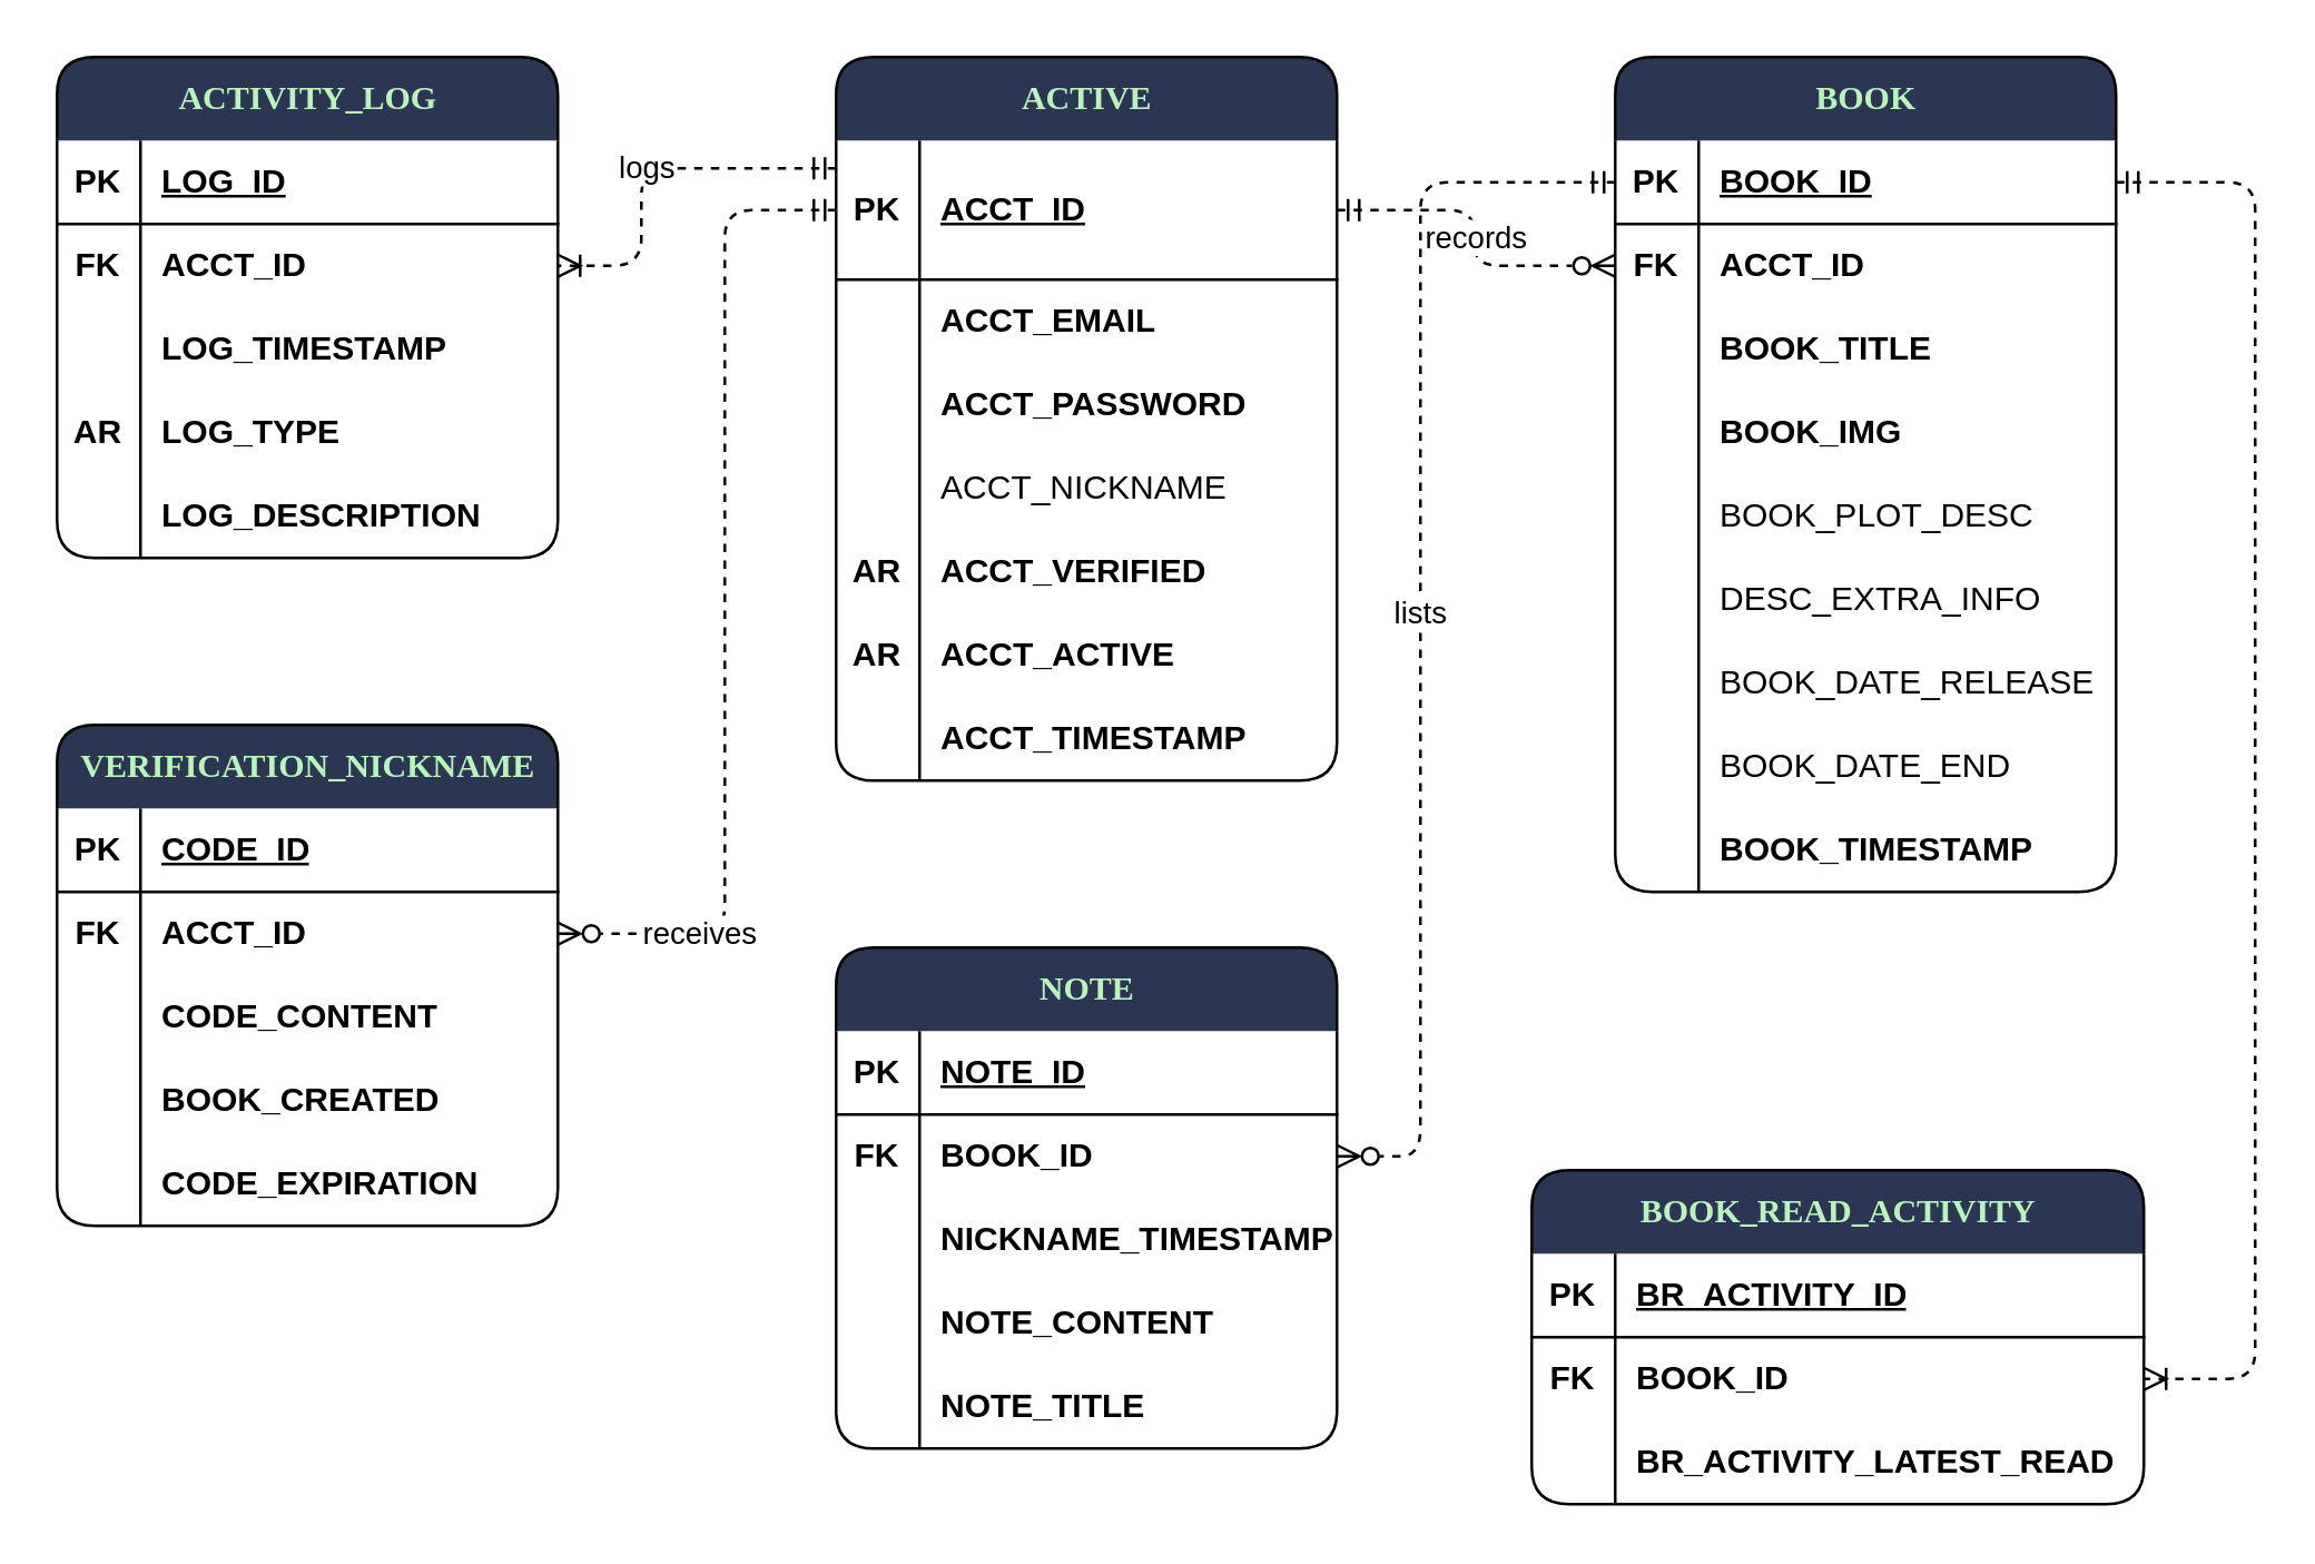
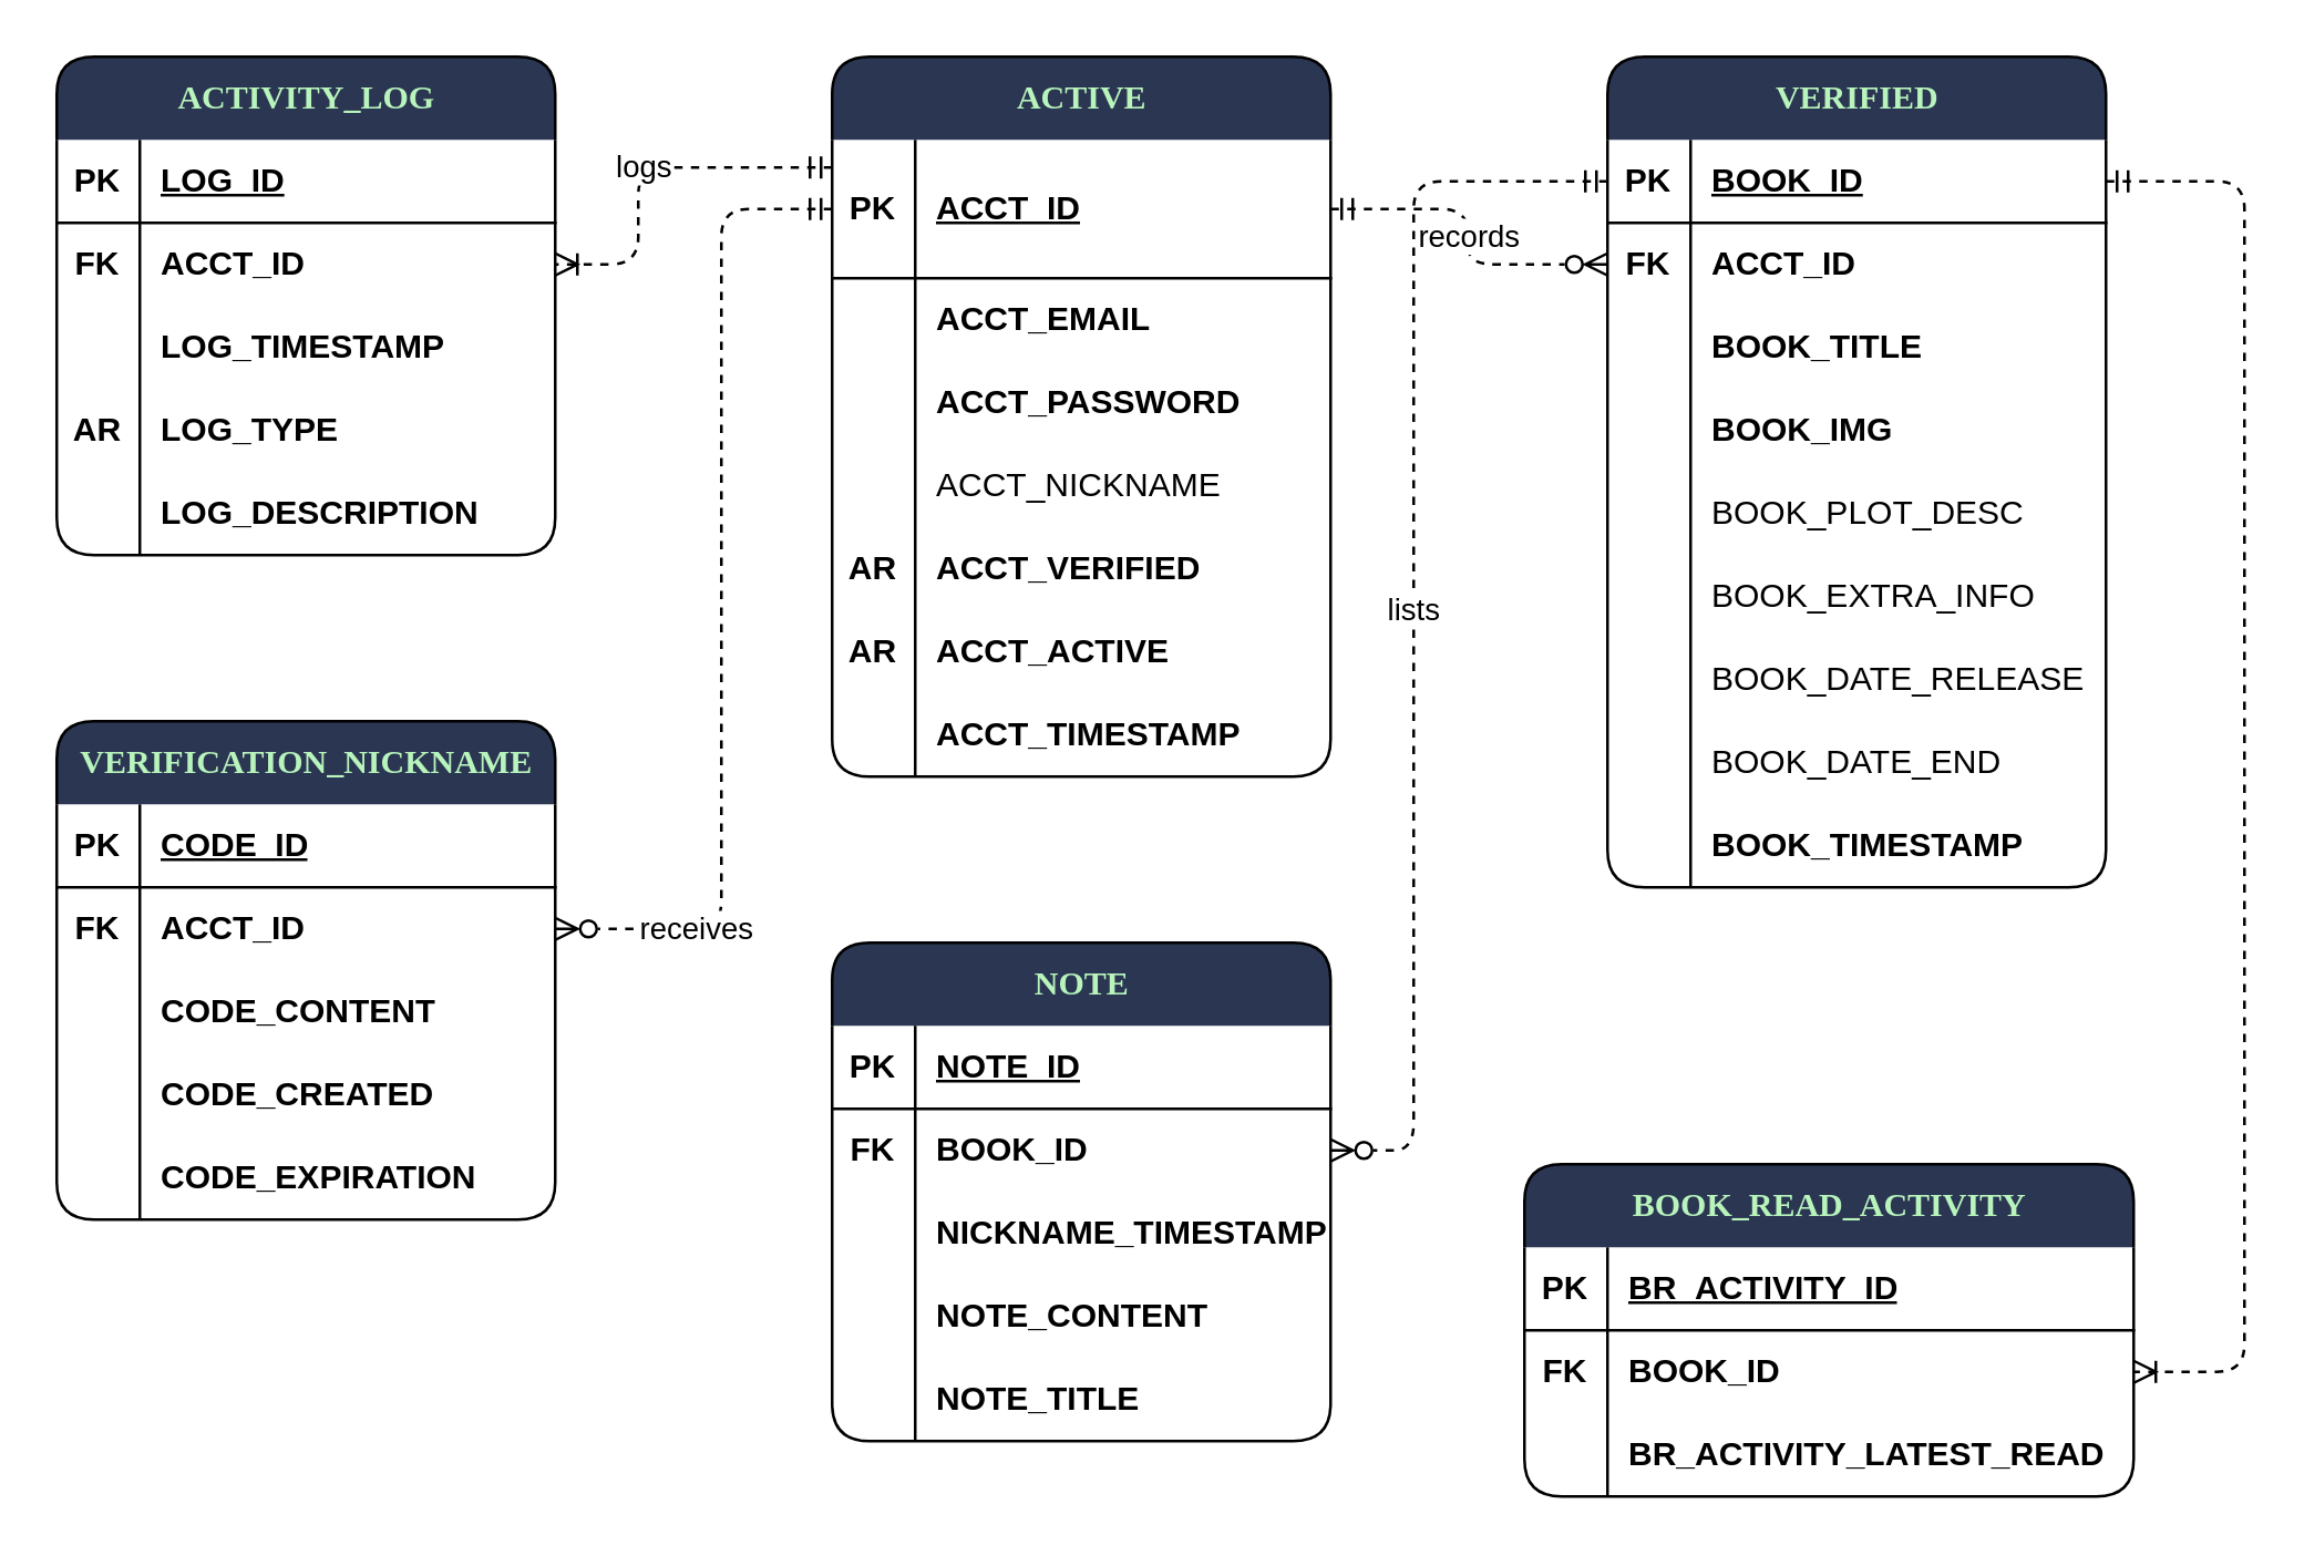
- <mxCell id="56" value="BOOK" style="shape=table;startSize=30;container=1;collapsible=1;childLayout=tableLayout;fixedRows=1;rowLines=0;fontStyle=1;align=center;resizeLast=1;html=1;fillColor=#2A3652;fontColor=#B8F4BC;labelBackgroundColor=none;labelBorderColor=none;swimlaneFillColor=none;rounded=1;shadow=0;fillStyle=solid;swimlaneLine=0;fontFamily=Poppins;fontSource=https%3A%2F%2Ffonts.googleapis.com%2Fcss%3Ffamily%3DPoppins;" parent="1" vertex="1"><mxGeometry x="580" y="20" width="180" height="300" as="geometry" /></mxCell>
+ <mxCell id="56" value="VERIFIED" style="shape=table;startSize=30;container=1;collapsible=1;childLayout=tableLayout;fixedRows=1;rowLines=0;fontStyle=1;align=center;resizeLast=1;html=1;fillColor=#2A3652;fontColor=#B8F4BC;labelBackgroundColor=none;labelBorderColor=none;swimlaneFillColor=none;rounded=1;shadow=0;fillStyle=solid;swimlaneLine=0;fontFamily=Poppins;fontSource=https%3A%2F%2Ffonts.googleapis.com%2Fcss%3Ffamily%3DPoppins;" parent="1" vertex="1"><mxGeometry x="580" y="20" width="180" height="300" as="geometry" /></mxCell>
- <mxCell id="74" value="DESC_EXTRA_INFO" style="shape=partialRectangle;connectable=0;fillColor=none;top=0;left=0;bottom=0;right=0;align=left;spacingLeft=6;overflow=hidden;whiteSpace=wrap;html=1;swimlaneFillColor=none;fontStyle=0" parent="72" vertex="1"><mxGeometry x="30" width="150" height="30" as="geometry"><mxRectangle width="150" height="30" as="alternateBounds" /></mxGeometry></mxCell>
+ <mxCell id="74" value="BOOK_EXTRA_INFO" style="shape=partialRectangle;connectable=0;fillColor=none;top=0;left=0;bottom=0;right=0;align=left;spacingLeft=6;overflow=hidden;whiteSpace=wrap;html=1;swimlaneFillColor=none;fontStyle=0" parent="72" vertex="1"><mxGeometry x="30" width="150" height="30" as="geometry"><mxRectangle width="150" height="30" as="alternateBounds" /></mxGeometry></mxCell>
- <mxCell id="36" value="&lt;b&gt;BOOK_CREATED&lt;/b&gt;" style="shape=partialRectangle;connectable=0;fillColor=none;top=0;left=0;bottom=0;right=0;align=left;spacingLeft=6;overflow=hidden;whiteSpace=wrap;html=1;swimlaneFillColor=none;fontStyle=0" parent="34" vertex="1"><mxGeometry x="30" width="150" height="30" as="geometry"><mxRectangle width="150" height="30" as="alternateBounds" /></mxGeometry></mxCell>
+ <mxCell id="36" value="&lt;b&gt;CODE_CREATED&lt;/b&gt;" style="shape=partialRectangle;connectable=0;fillColor=none;top=0;left=0;bottom=0;right=0;align=left;spacingLeft=6;overflow=hidden;whiteSpace=wrap;html=1;swimlaneFillColor=none;fontStyle=0" parent="34" vertex="1"><mxGeometry x="30" width="150" height="30" as="geometry"><mxRectangle width="150" height="30" as="alternateBounds" /></mxGeometry></mxCell>
